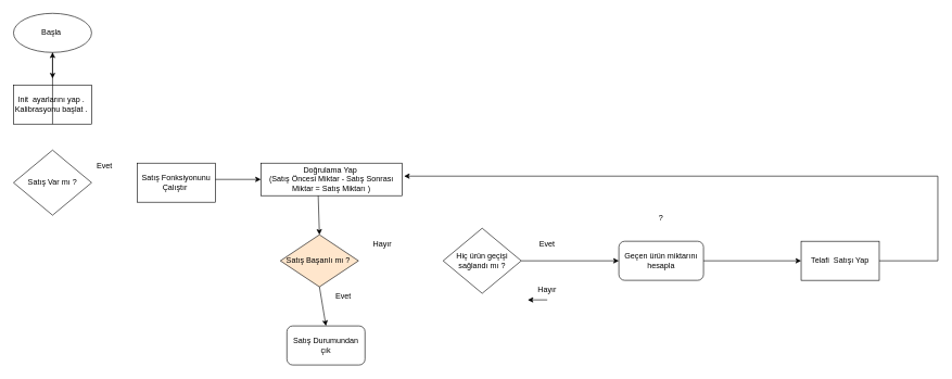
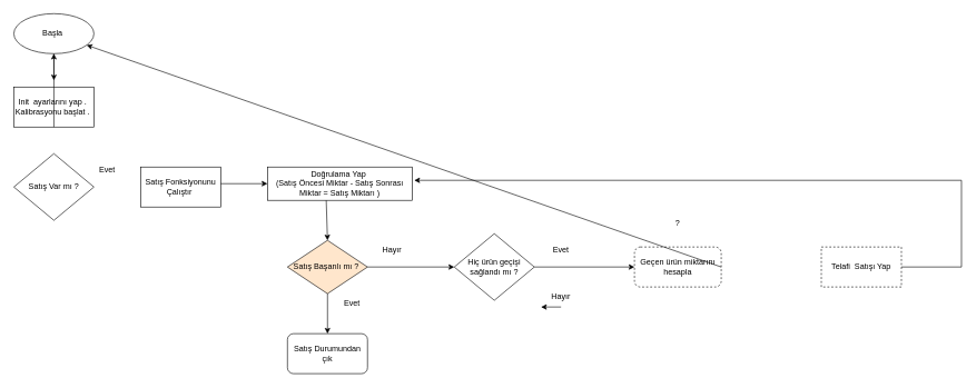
+ <mxCell id="16" value="" style="endArrow=classic;html=1;rounded=0;exitX=1;exitY=0.5;exitDx=0;exitDy=0;entryX=0;entryY=0.5;entryDx=0;entryDy=0;" edge="1" parent="1" source="11" target="18"><mxGeometry width="50" height="50" relative="1" as="geometry"><mxPoint x="600" y="520" as="sourcePoint" /><mxPoint x="610" y="400" as="targetPoint" /></mxGeometry></mxCell>
- <mxCell id="21" value="Geçen ürün miktarını hesapla" style="rounded=1;whiteSpace=wrap;html=1;" vertex="1" parent="1"><mxGeometry x="950" y="370" width="130" height="60" as="geometry" /></mxCell>
+ <mxCell id="21" value="Geçen ürün miktarını hesapla" style="rounded=1;whiteSpace=wrap;html=1;dashed=1;" vertex="1" parent="1"><mxGeometry x="950" y="370" width="130" height="60" as="geometry" /></mxCell>
- <mxCell id="22" value="" style="endArrow=classic;html=1;rounded=0;exitX=1;exitY=0.5;exitDx=0;exitDy=0;entryX=0;entryY=0.5;entryDx=0;entryDy=0;" edge="1" parent="1" source="21" target="23"><mxGeometry width="50" height="50" relative="1" as="geometry"><mxPoint x="960" y="390" as="sourcePoint" /><mxPoint x="1010" y="400" as="targetPoint" /></mxGeometry></mxCell>
+ <mxCell id="22" value="" style="endArrow=classic;html=1;rounded=0;exitX=1;exitY=0.5;exitDx=0;exitDy=0;" edge="1" parent="1" source="21" target="2"><mxGeometry width="50" height="50" relative="1" as="geometry"><mxPoint x="960" y="390" as="sourcePoint" /><mxPoint x="1010" y="400" as="targetPoint" /></mxGeometry></mxCell>
- <mxCell id="23" value="Telafi&amp;nbsp; Satışı Yap" style="rounded=0;whiteSpace=wrap;html=1;" vertex="1" parent="1"><mxGeometry x="1230" y="370" width="120" height="60" as="geometry" /></mxCell>
+ <mxCell id="23" value="Telafi&amp;nbsp; Satışı Yap" style="rounded=0;whiteSpace=wrap;html=1;dashed=1;" vertex="1" parent="1"><mxGeometry x="1230" y="370" width="120" height="60" as="geometry" /></mxCell>
- <mxCell id="13" value="Satış Durumundan çık" style="rounded=1;whiteSpace=wrap;html=1;" vertex="1" parent="1"><mxGeometry x="440" y="500" width="120" height="60" as="geometry" /></mxCell>
+ <mxCell id="13" value="Satış Durumundan çık" style="rounded=1;whiteSpace=wrap;html=1;" vertex="1" parent="1"><mxGeometry x="430" y="500" width="120" height="60" as="geometry" /></mxCell>
